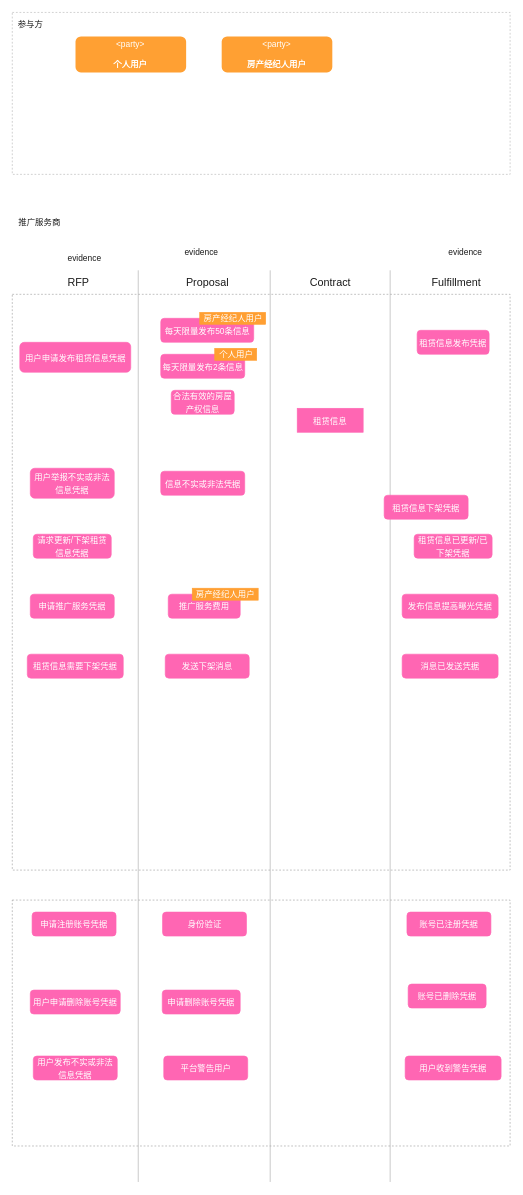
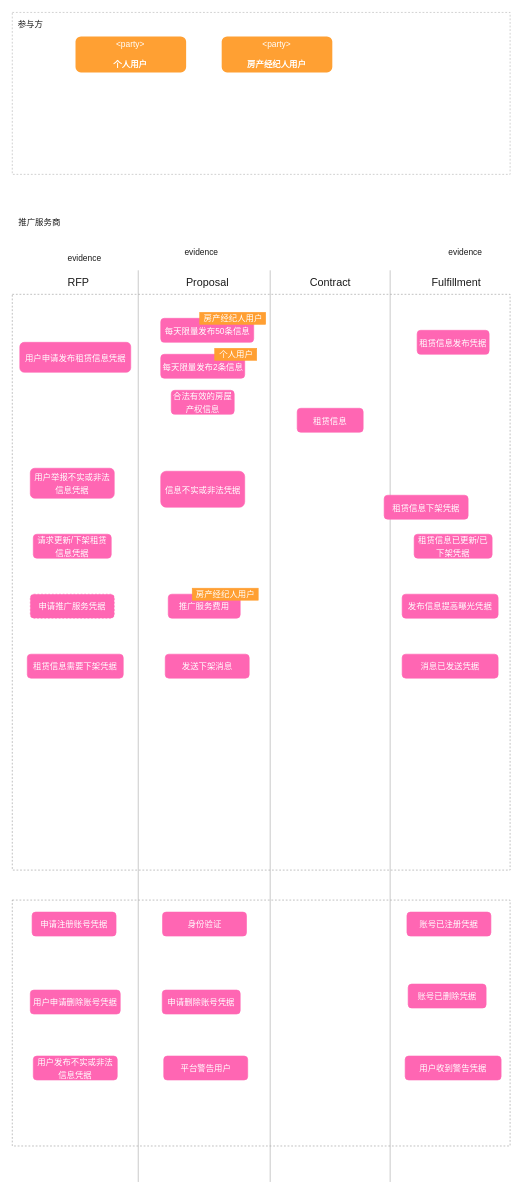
- <mxCell id="41" value="&lt;font style=&quot;font-size: 14px&quot; color=&quot;#ffffff&quot;&gt;租赁信息&lt;br&gt;&lt;/font&gt;" style="whiteSpace=wrap;html=1;fontSize=18;fillColor=#FF66B3;strokeColor=#FF66B3;rounded=0;" vertex="1" parent="1"><mxGeometry x="495" y="680" width="110" height="40" as="geometry" /></mxCell>
+ <mxCell id="41" value="&lt;font style=&quot;font-size: 14px&quot; color=&quot;#ffffff&quot;&gt;租赁信息&lt;br&gt;&lt;/font&gt;" style="rounded=1;whiteSpace=wrap;html=1;fontSize=18;fillColor=#FF66B3;strokeColor=#FF66B3;" vertex="1" parent="1"><mxGeometry x="495" y="680" width="110" height="40" as="geometry" /></mxCell>
- <mxCell id="17" value="&lt;font style=&quot;font-size: 14px&quot; color=&quot;#ffffff&quot;&gt;信息不实或非法凭据&lt;/font&gt;" style="rounded=1;whiteSpace=wrap;html=1;fontSize=18;fillColor=#FF66B3;strokeColor=#FF66B3;" vertex="1" parent="1"><mxGeometry x="267.5" y="785" width="140" height="40" as="geometry" /></mxCell>
+ <mxCell id="17" value="&lt;font style=&quot;font-size: 14px&quot; color=&quot;#ffffff&quot;&gt;信息不实或非法凭据&lt;/font&gt;" style="rounded=1;whiteSpace=wrap;html=1;fontSize=18;fillColor=#FF66B3;strokeColor=#FF66B3;" vertex="1" parent="1"><mxGeometry x="267.5" y="785" width="140" height="60" as="geometry" /></mxCell>
- <mxCell id="18" value="&lt;font color=&quot;#ffffff&quot;&gt;&lt;span style=&quot;font-size: 14px&quot;&gt;申请推广服务凭据&lt;/span&gt;&lt;/font&gt;" style="rounded=1;whiteSpace=wrap;html=1;fontSize=18;fillColor=#FF66B3;strokeColor=#FF66B3;" vertex="1" parent="1"><mxGeometry x="50" y="990" width="140" height="40" as="geometry" /></mxCell>
+ <mxCell id="18" value="&lt;font color=&quot;#ffffff&quot;&gt;&lt;span style=&quot;font-size: 14px&quot;&gt;申请推广服务凭据&lt;/span&gt;&lt;/font&gt;" style="rounded=1;whiteSpace=wrap;html=1;fontSize=18;fillColor=#FF66B3;strokeColor=#FF66B3;dashed=1;" vertex="1" parent="1"><mxGeometry x="50" y="990" width="140" height="40" as="geometry" /></mxCell>
